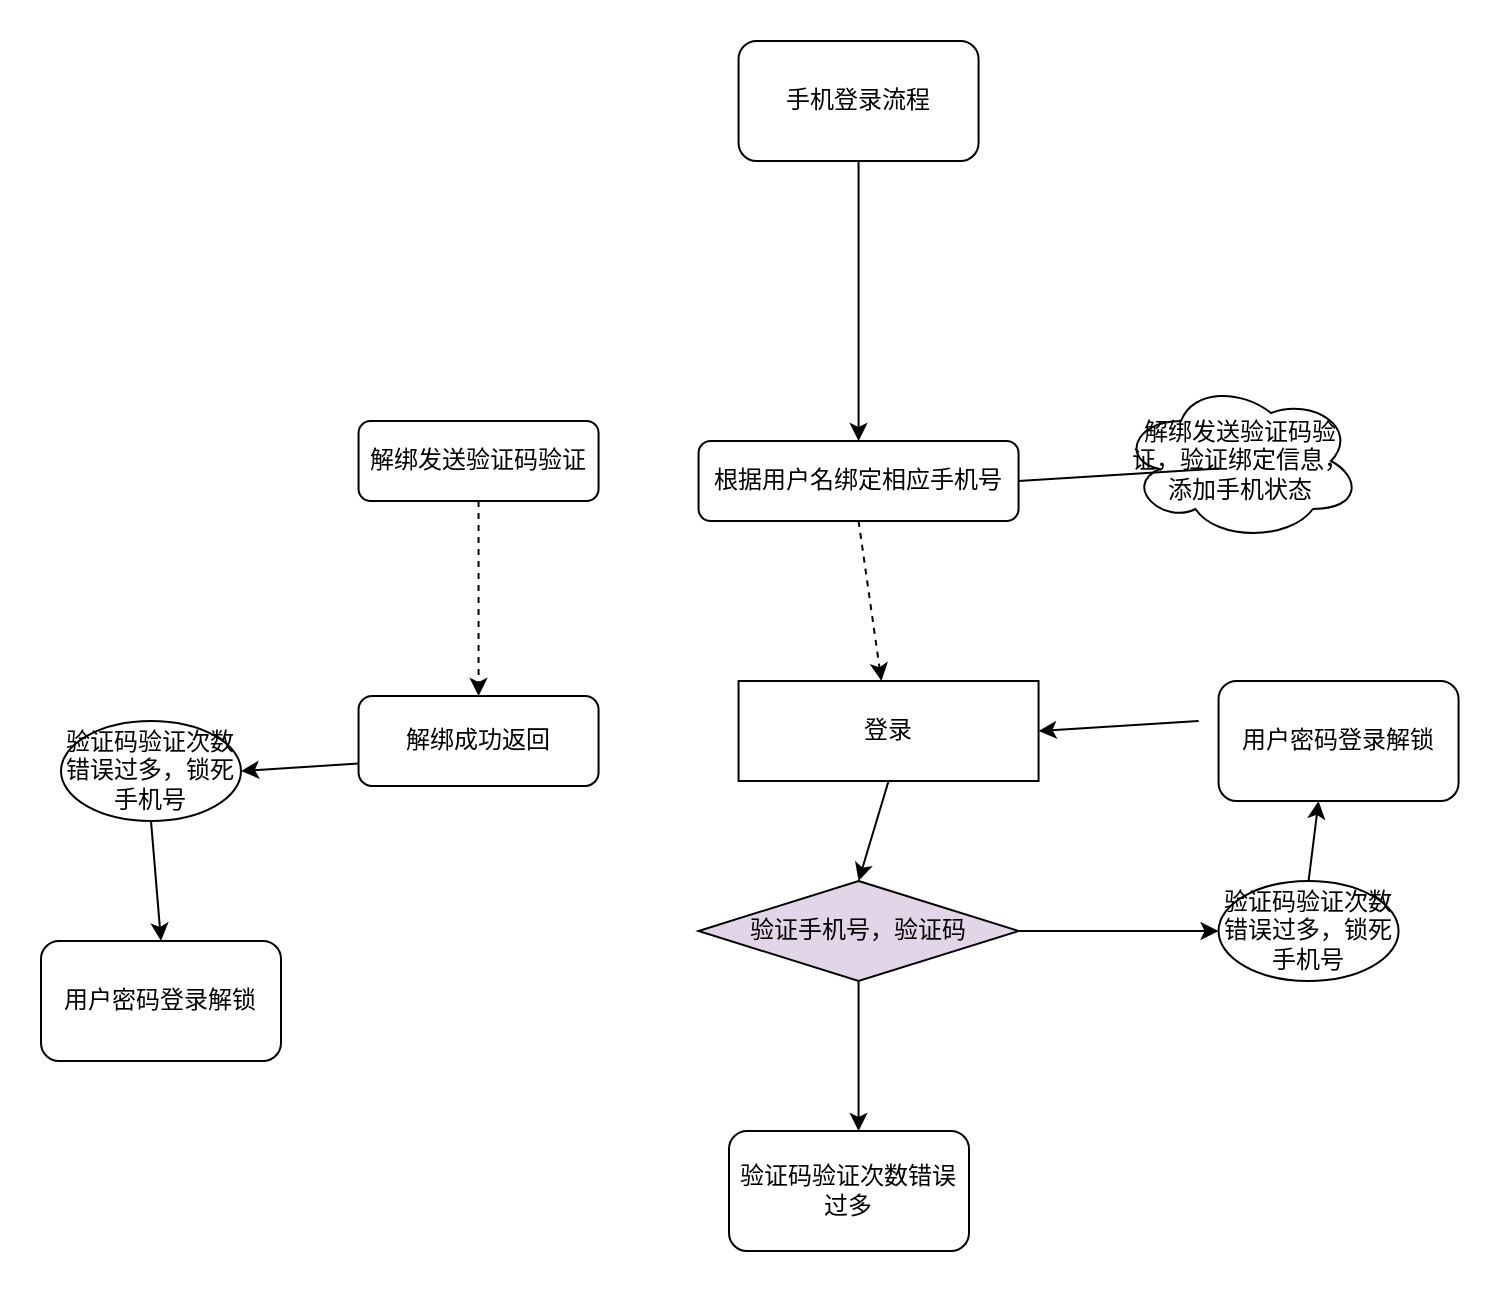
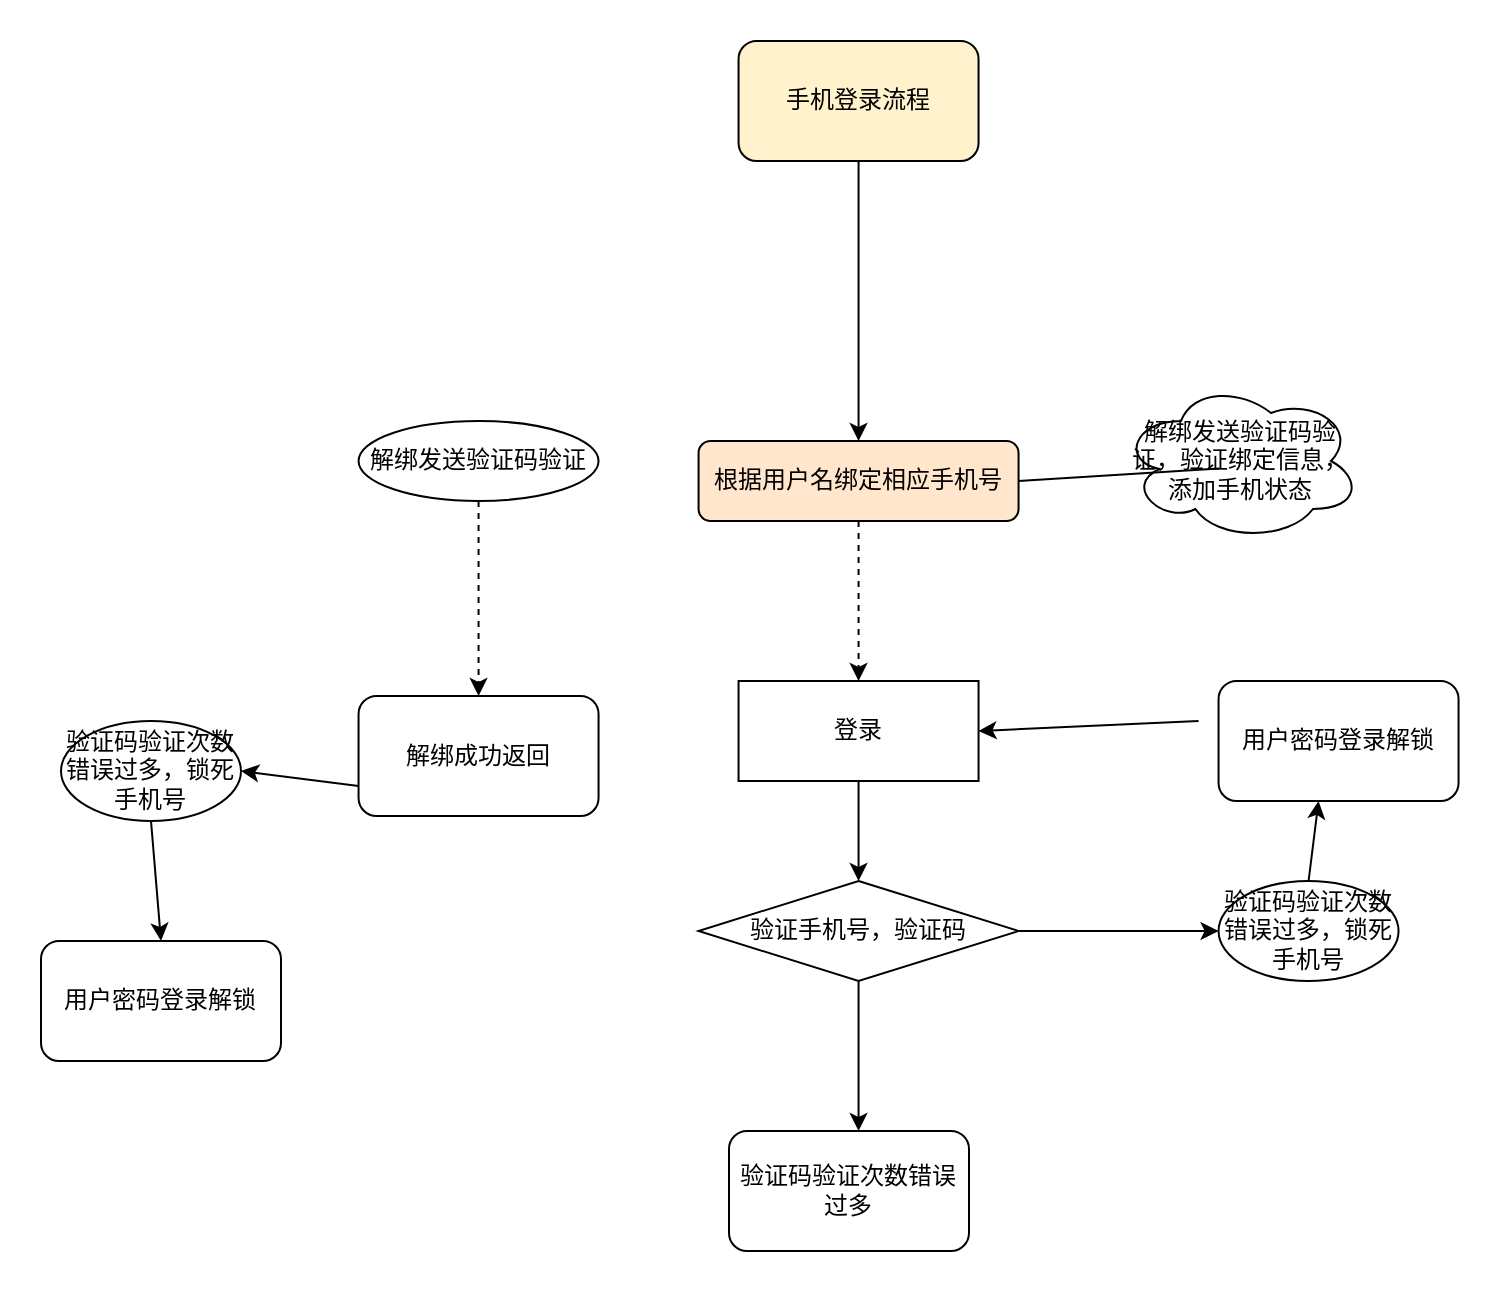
- <mxCell id="2" value="手机登录流程" style="rounded=1;whiteSpace=wrap;html=1;" vertex="1" parent="1"><mxGeometry x="368.78" y="20" width="120" height="60" as="geometry" /></mxCell>
+ <mxCell id="2" value="手机登录流程" style="rounded=1;whiteSpace=wrap;html=1;fillColor=#fff2cc;" vertex="1" parent="1"><mxGeometry x="368.78" y="20" width="120" height="60" as="geometry" /></mxCell>
- <mxCell id="19" value="解绑发送验证码验证" style="rounded=1;whiteSpace=wrap;html=1;" vertex="1" parent="1"><mxGeometry x="178.78" y="210" width="120" height="40" as="geometry" /></mxCell>
+ <mxCell id="19" value="解绑发送验证码验证" style="ellipse;whiteSpace=wrap;html=1;" vertex="1" parent="1"><mxGeometry x="178.78" y="210" width="120" height="40" as="geometry" /></mxCell>
- <mxCell id="4" value="根据用户名绑定相应手机号" style="rounded=1;whiteSpace=wrap;html=1;" vertex="1" parent="1"><mxGeometry x="348.78" y="220" width="160" height="40" as="geometry" /></mxCell>
+ <mxCell id="4" value="根据用户名绑定相应手机号" style="rounded=1;whiteSpace=wrap;html=1;fillColor=#ffe6cc;" vertex="1" parent="1"><mxGeometry x="348.78" y="220" width="160" height="40" as="geometry" /></mxCell>
- <mxCell id="8" value="登录" style="rounded=0;whiteSpace=wrap;html=1;" vertex="1" parent="1"><mxGeometry x="368.78" y="340" width="150" height="50" as="geometry" /></mxCell>
+ <mxCell id="8" value="登录" style="rounded=0;whiteSpace=wrap;html=1;" vertex="1" parent="1"><mxGeometry x="368.78" y="340" width="120" height="50" as="geometry" /></mxCell>
- <mxCell id="20" value="解绑成功返回" style="rounded=1;whiteSpace=wrap;html=1;" vertex="1" parent="1"><mxGeometry x="178.78" y="347.5" width="120" height="45" as="geometry" /></mxCell>
+ <mxCell id="20" value="解绑成功返回" style="rounded=1;whiteSpace=wrap;html=1;" vertex="1" parent="1"><mxGeometry x="178.78" y="347.5" width="120" height="60" as="geometry" /></mxCell>
- <mxCell id="10" value="验证手机号，验证码" style="rhombus;whiteSpace=wrap;html=1;fillColor=#e1d5e7;" vertex="1" parent="1"><mxGeometry x="348.78" y="440" width="160" height="50" as="geometry" /></mxCell>
+ <mxCell id="10" value="验证手机号，验证码" style="rhombus;whiteSpace=wrap;html=1;" vertex="1" parent="1"><mxGeometry x="348.78" y="440" width="160" height="50" as="geometry" /></mxCell>
